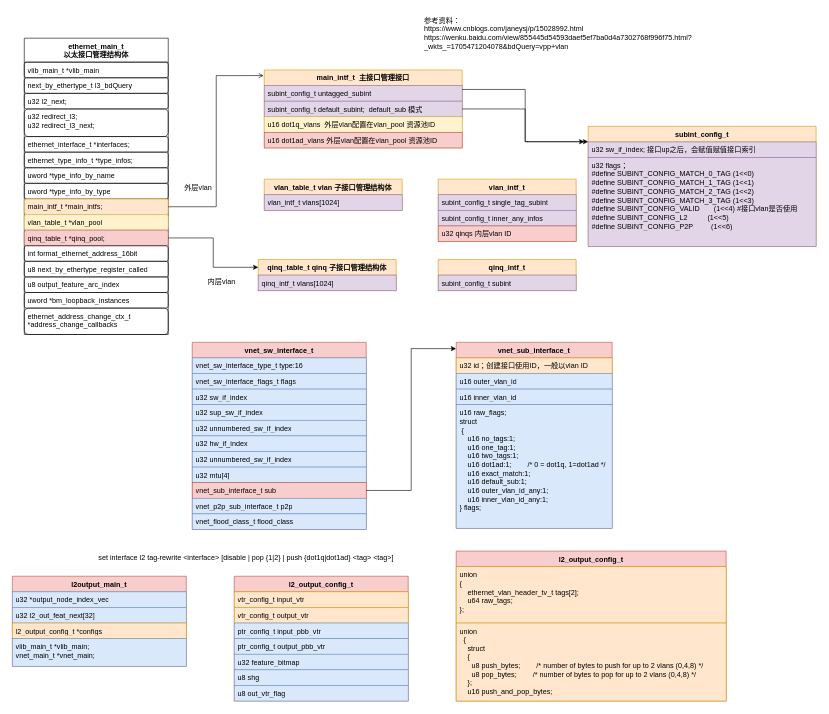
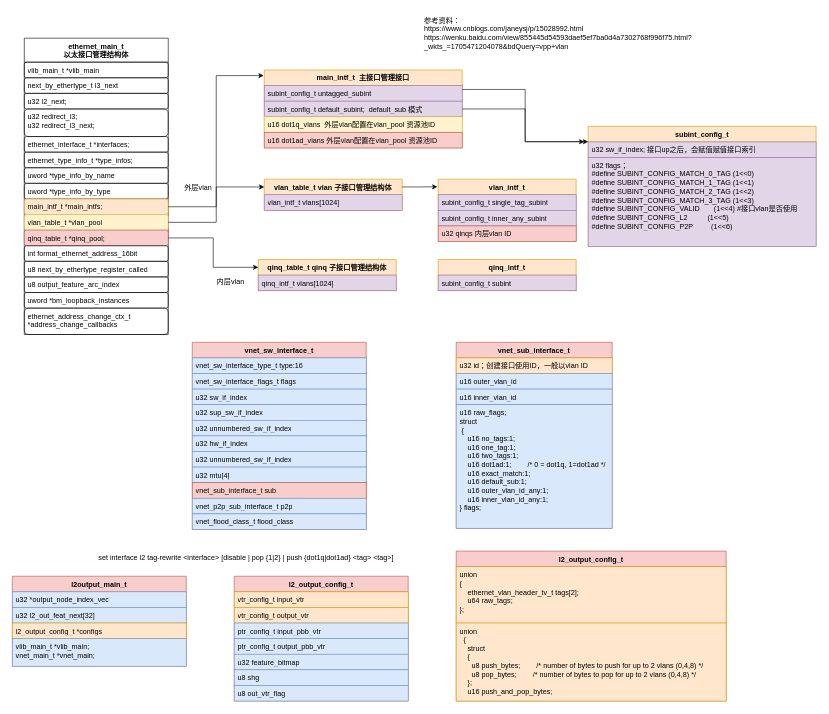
- <mxCell id="39" style="edgeStyle=orthogonalEdgeStyle;rounded=0;orthogonalLoop=1;jettySize=auto;html=1;exitX=1;exitY=0.5;exitDx=0;exitDy=0;entryX=-0.003;entryY=0.072;entryDx=0;entryDy=0;entryPerimeter=0;endArrow=open;" parent="1" source="11" target="19" edge="1"><mxGeometry relative="1" as="geometry" /></mxCell>
+ <mxCell id="39" style="edgeStyle=orthogonalEdgeStyle;rounded=0;orthogonalLoop=1;jettySize=auto;html=1;exitX=1;exitY=0.5;exitDx=0;exitDy=0;entryX=-0.003;entryY=0.072;entryDx=0;entryDy=0;entryPerimeter=0;" parent="1" source="11" target="19" edge="1"><mxGeometry relative="1" as="geometry" /></mxCell>
- <mxCell id="4" value="next_by_ethertype_t l3_bdQuery" style="text;strokeColor=default;fillColor=none;align=left;verticalAlign=top;spacingLeft=4;spacingRight=4;overflow=hidden;rotatable=0;points=[[0,0.5],[1,0.5]];portConstraint=eastwest;whiteSpace=wrap;html=1;rounded=1;" parent="2" vertex="1"><mxGeometry y="66" width="240" height="26" as="geometry" /></mxCell>
+ <mxCell id="4" value="next_by_ethertype_t l3_next" style="text;strokeColor=default;fillColor=none;align=left;verticalAlign=top;spacingLeft=4;spacingRight=4;overflow=hidden;rotatable=0;points=[[0,0.5],[1,0.5]];portConstraint=eastwest;whiteSpace=wrap;html=1;rounded=1;" parent="2" vertex="1"><mxGeometry y="66" width="240" height="26" as="geometry" /></mxCell>
+ <mxCell id="40" style="edgeStyle=orthogonalEdgeStyle;rounded=0;orthogonalLoop=1;jettySize=auto;html=1;exitX=1;exitY=0.25;exitDx=0;exitDy=0;entryX=-0.006;entryY=0.122;entryDx=0;entryDy=0;entryPerimeter=0;" parent="1" source="24" target="28" edge="1"><mxGeometry relative="1" as="geometry" /></mxCell>
- <mxCell id="30" value="subint_config_t inner_any_infos" style="text;strokeColor=#9673a6;fillColor=#e1d5e7;align=left;verticalAlign=top;spacingLeft=4;spacingRight=4;overflow=hidden;rotatable=0;points=[[0,0.5],[1,0.5]];portConstraint=eastwest;whiteSpace=wrap;html=1;" parent="28" vertex="1"><mxGeometry y="52" width="230" height="26" as="geometry" /></mxCell>
+ <mxCell id="30" value="subint_config_t inner_any_subint" style="text;strokeColor=#9673a6;fillColor=#e1d5e7;align=left;verticalAlign=top;spacingLeft=4;spacingRight=4;overflow=hidden;rotatable=0;points=[[0,0.5],[1,0.5]];portConstraint=eastwest;whiteSpace=wrap;html=1;" parent="28" vertex="1"><mxGeometry y="52" width="230" height="26" as="geometry" /></mxCell>
+ <mxCell id="38" style="edgeStyle=orthogonalEdgeStyle;rounded=0;orthogonalLoop=1;jettySize=auto;html=1;exitX=1;exitY=0.5;exitDx=0;exitDy=0;entryX=0;entryY=0.25;entryDx=0;entryDy=0;" parent="1" source="12" target="24" edge="1"><mxGeometry relative="1" as="geometry" /></mxCell>
- <mxCell id="80" value="内层vlan" style="text;html=1;strokeColor=none;fillColor=none;align=center;verticalAlign=middle;whiteSpace=wrap;rounded=0;" vertex="1" parent="1"><mxGeometry x="339" y="454" width="60" height="30" as="geometry" /></mxCell>
+ <mxCell id="80" value="内层vlan" style="text;html=1;strokeColor=none;fillColor=none;align=center;verticalAlign=middle;whiteSpace=wrap;rounded=0;" vertex="1" parent="1"><mxGeometry x="354" y="454" width="60" height="30" as="geometry" /></mxCell>
- <mxCell id="60" style="edgeStyle=orthogonalEdgeStyle;rounded=0;orthogonalLoop=1;jettySize=auto;html=1;exitX=1;exitY=0.5;exitDx=0;exitDy=0;entryX=-0.001;entryY=0.034;entryDx=0;entryDy=0;entryPerimeter=0;" parent="1" source="52" target="55" edge="1"><mxGeometry relative="1" as="geometry" /></mxCell>
